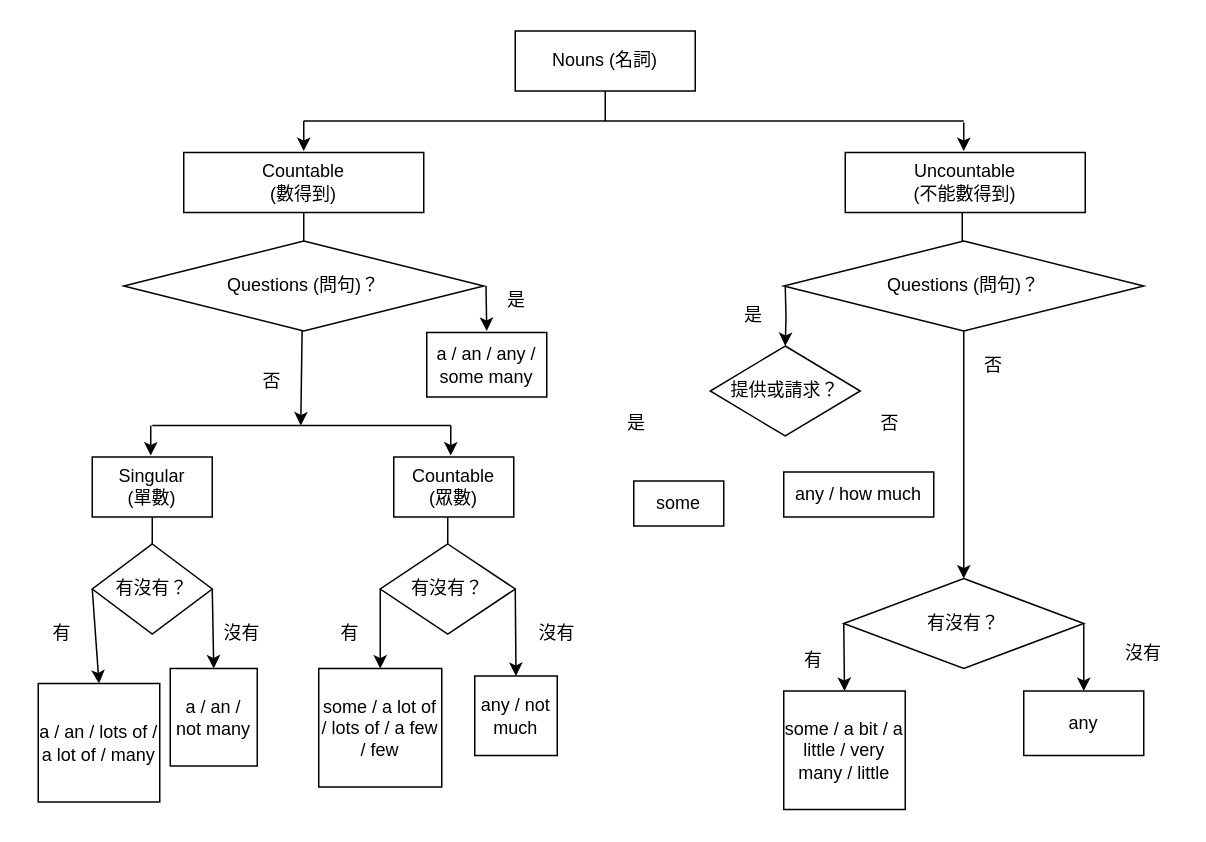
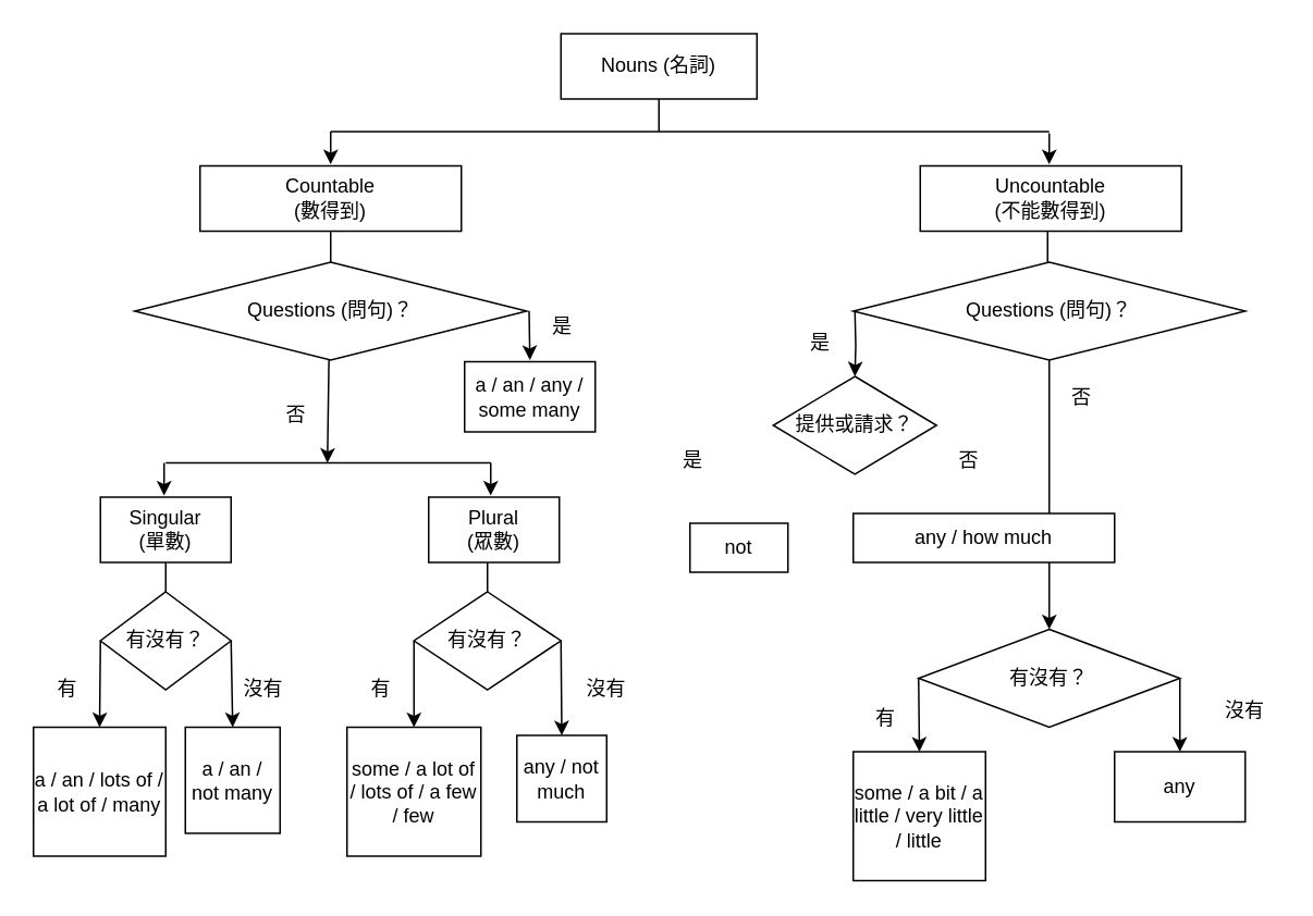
- <mxCell id="16" value="&lt;div&gt;Countable&lt;br&gt;&lt;/div&gt;&lt;div&gt;(眾數)&lt;/div&gt;" style="rounded=0;whiteSpace=wrap;html=1;" parent="1" vertex="1"><mxGeometry x="262" y="304" width="80" height="40" as="geometry" /></mxCell>
+ <mxCell id="16" value="&lt;div&gt;Plural&lt;br&gt;&lt;/div&gt;&lt;div&gt;(眾數)&lt;/div&gt;" style="rounded=0;whiteSpace=wrap;html=1;" parent="1" vertex="1"><mxGeometry x="262" y="304" width="80" height="40" as="geometry" /></mxCell>
- <mxCell id="45" value="any / how much" style="rounded=0;whiteSpace=wrap;html=1;" parent="1" vertex="1"><mxGeometry x="522" y="314" width="100" height="30" as="geometry" /></mxCell>
+ <mxCell id="45" value="any / how much" style="rounded=0;whiteSpace=wrap;html=1;" parent="1" vertex="1"><mxGeometry x="522" y="314" width="160" height="30" as="geometry" /></mxCell>
- <mxCell id="47" value="some" style="rounded=0;whiteSpace=wrap;html=1;" parent="1" vertex="1"><mxGeometry x="422" y="320" width="60" height="30" as="geometry" /></mxCell>
+ <mxCell id="47" value="not" style="rounded=0;whiteSpace=wrap;html=1;" parent="1" vertex="1"><mxGeometry x="422" y="320" width="60" height="30" as="geometry" /></mxCell>
- <mxCell id="30" value="a / an / lots of / a lot of / many" style="rounded=0;whiteSpace=wrap;html=1;" parent="1" vertex="1"><mxGeometry x="25" y="455" width="81" height="79" as="geometry" /></mxCell>
+ <mxCell id="30" value="a / an / lots of / a lot of / many" style="rounded=0;whiteSpace=wrap;html=1;" parent="1" vertex="1"><mxGeometry x="20" y="445" width="81" height="79" as="geometry" /></mxCell>
- <mxCell id="50" value="some / a bit / a little / very many / little" style="rounded=0;whiteSpace=wrap;html=1;" parent="1" vertex="1"><mxGeometry x="522" y="460" width="81" height="79" as="geometry" /></mxCell>
+ <mxCell id="50" value="some / a bit / a little / very little / little" style="rounded=0;whiteSpace=wrap;html=1;" parent="1" vertex="1"><mxGeometry x="522" y="460" width="81" height="79" as="geometry" /></mxCell>
